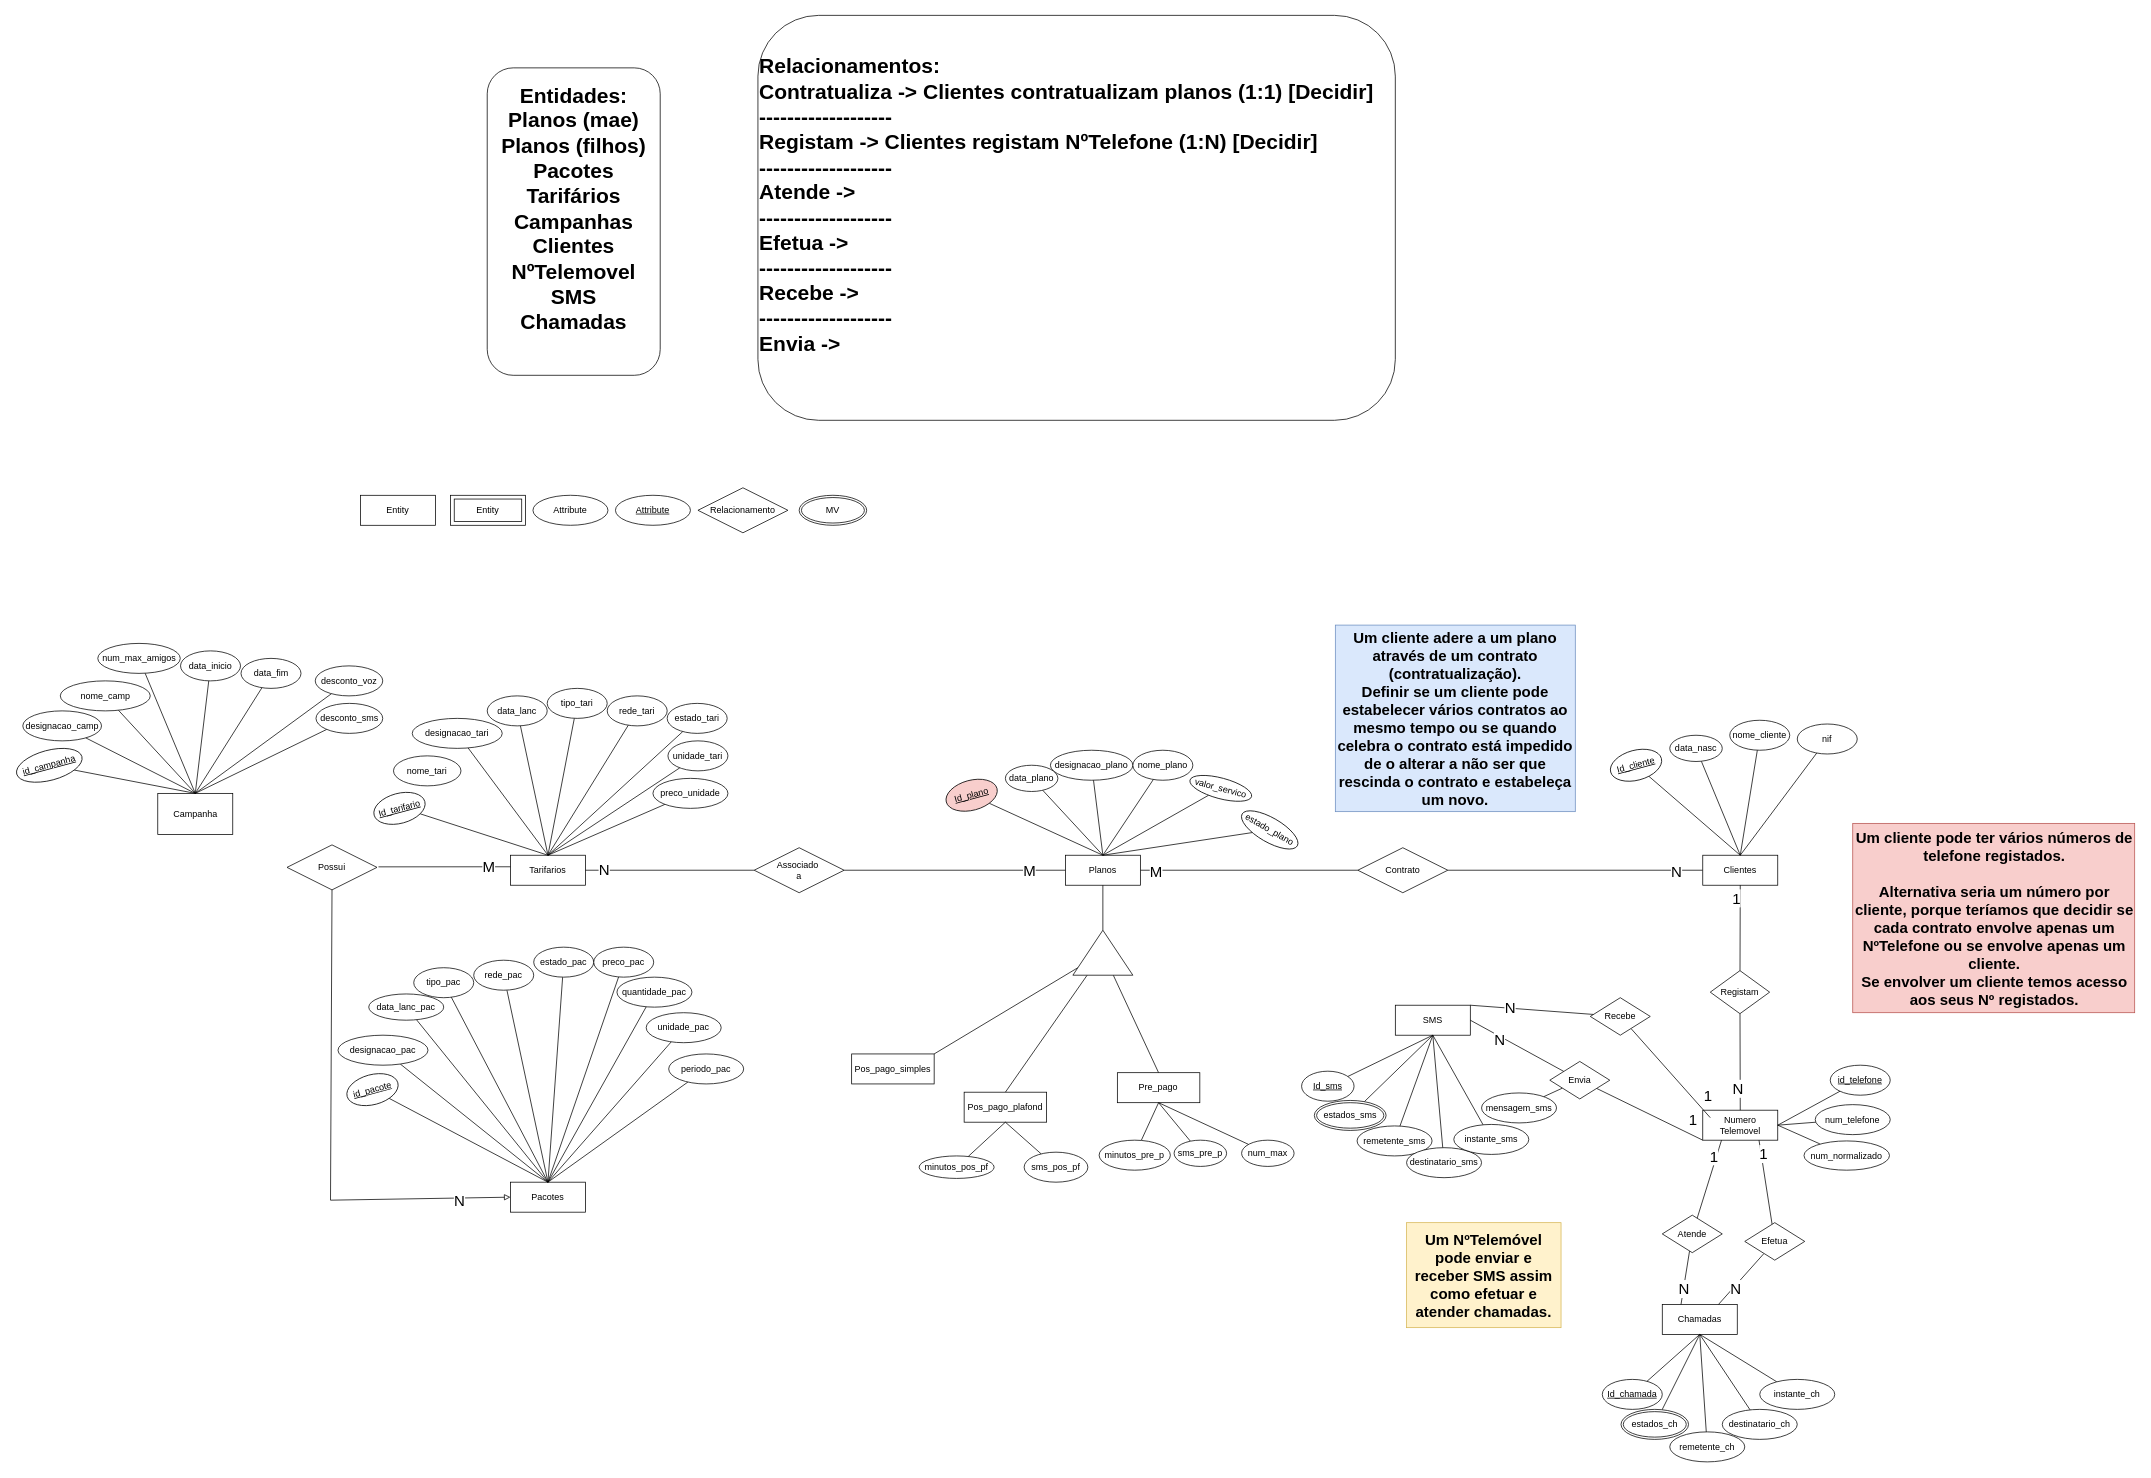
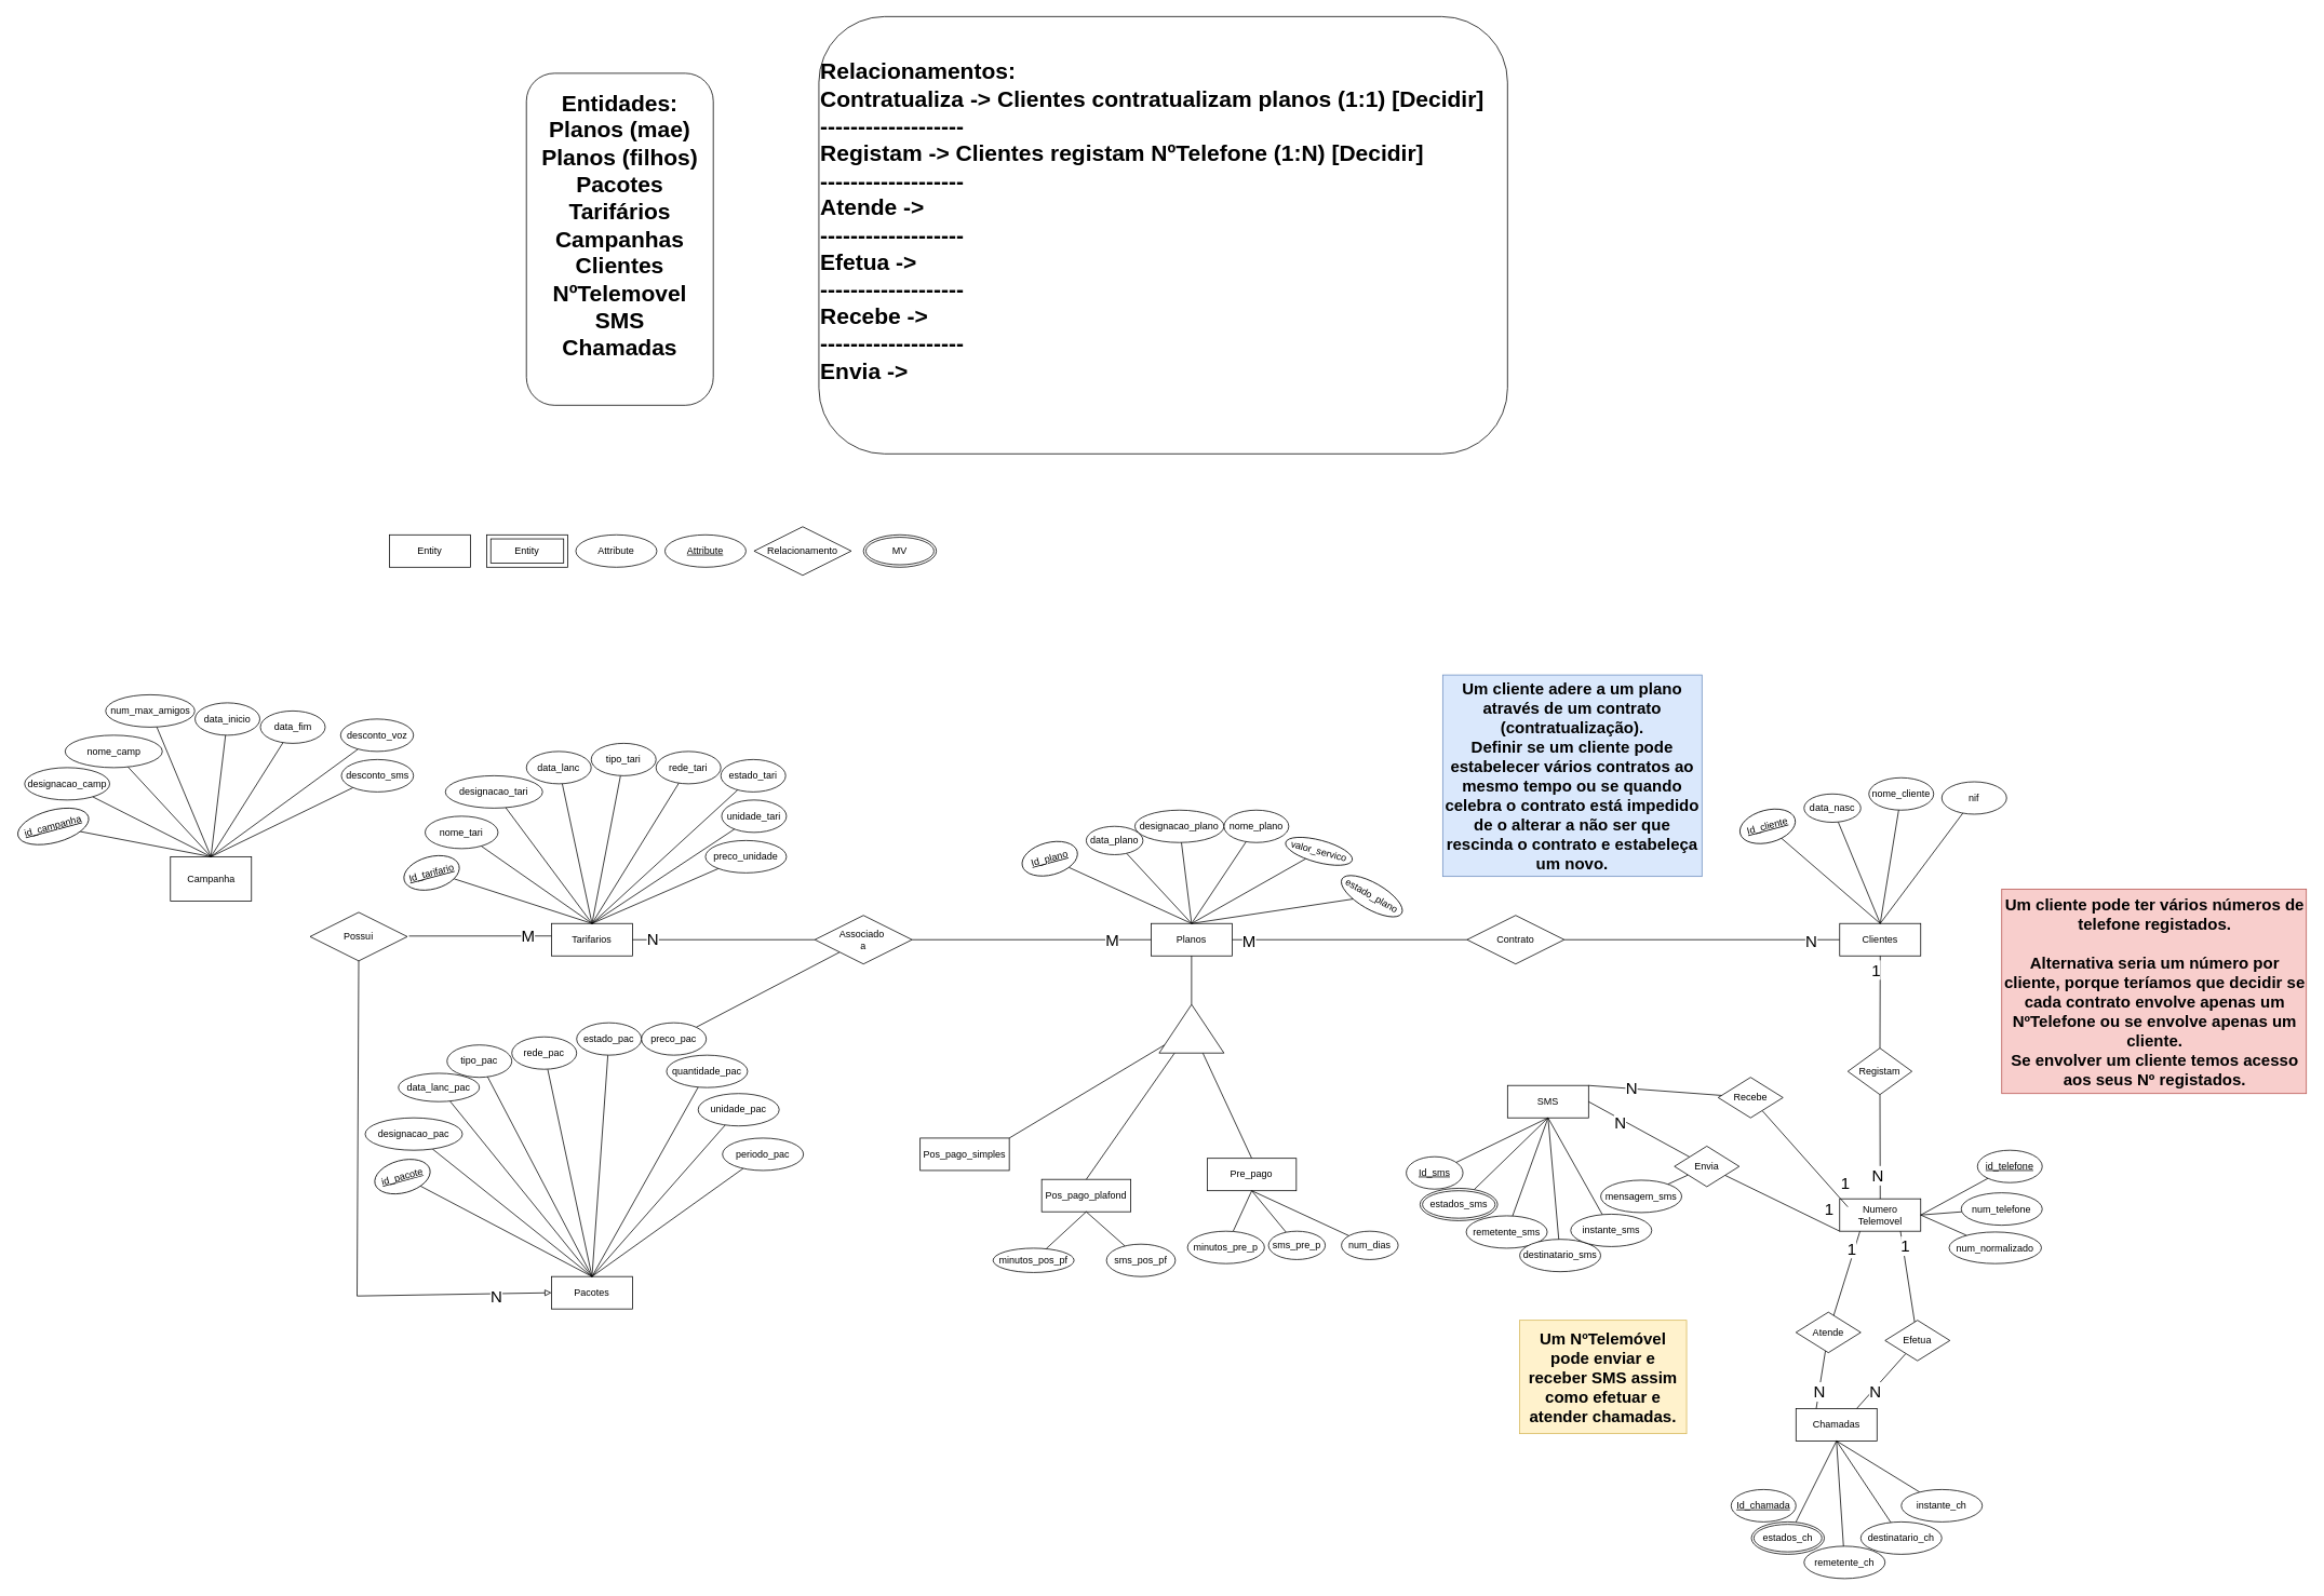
- <mxCell id="22" value="Id_plano" style="ellipse;whiteSpace=wrap;html=1;align=center;fontStyle=4;rotation=-15;fillColor=#f8cecc;" parent="1" vertex="1"><mxGeometry x="1260" y="1040" width="70" height="40" as="geometry" /></mxCell>
+ <mxCell id="22" value="Id_plano" style="ellipse;whiteSpace=wrap;html=1;align=center;fontStyle=4;rotation=-15;" parent="1" vertex="1"><mxGeometry x="1260" y="1040" width="70" height="40" as="geometry" /></mxCell>
+ <mxCell id="44" style="edgeStyle=none;rounded=0;orthogonalLoop=1;jettySize=auto;html=1;entryX=0.5;entryY=0;entryDx=0;entryDy=0;endArrow=none;endFill=0;" parent="1" source="45" target="43" edge="1"><mxGeometry relative="1" as="geometry" /></mxCell>
- <mxCell id="92" style="edgeStyle=none;rounded=0;orthogonalLoop=1;jettySize=auto;html=1;entryX=0.5;entryY=0;entryDx=0;entryDy=0;endArrow=none;endFill=0;" parent="1" source="93" target="79" edge="1"><mxGeometry relative="1" as="geometry" /></mxCell>
+ <mxCell id="92" style="edgeStyle=none;rounded=0;orthogonalLoop=1;jettySize=auto;html=1;endArrow=none;endFill=0;" parent="1" source="93" target="115" edge="1"><mxGeometry relative="1" as="geometry" /></mxCell>
- <mxCell id="110" value="num_max" style="ellipse;whiteSpace=wrap;html=1;align=center;" parent="1" vertex="1"><mxGeometry x="1655" y="1520" width="70" height="35" as="geometry" /></mxCell>
+ <mxCell id="110" value="num_dias" style="ellipse;whiteSpace=wrap;html=1;align=center;" parent="1" vertex="1"><mxGeometry x="1655" y="1520" width="70" height="35" as="geometry" /></mxCell>
- <mxCell id="116" style="edgeStyle=none;rounded=0;orthogonalLoop=1;jettySize=auto;html=1;entryX=0.5;entryY=1;entryDx=0;entryDy=0;fontSize=20;endArrow=none;endFill=0;" parent="1" source="117" target="100" edge="1"><mxGeometry relative="1" as="geometry" /></mxCell>
